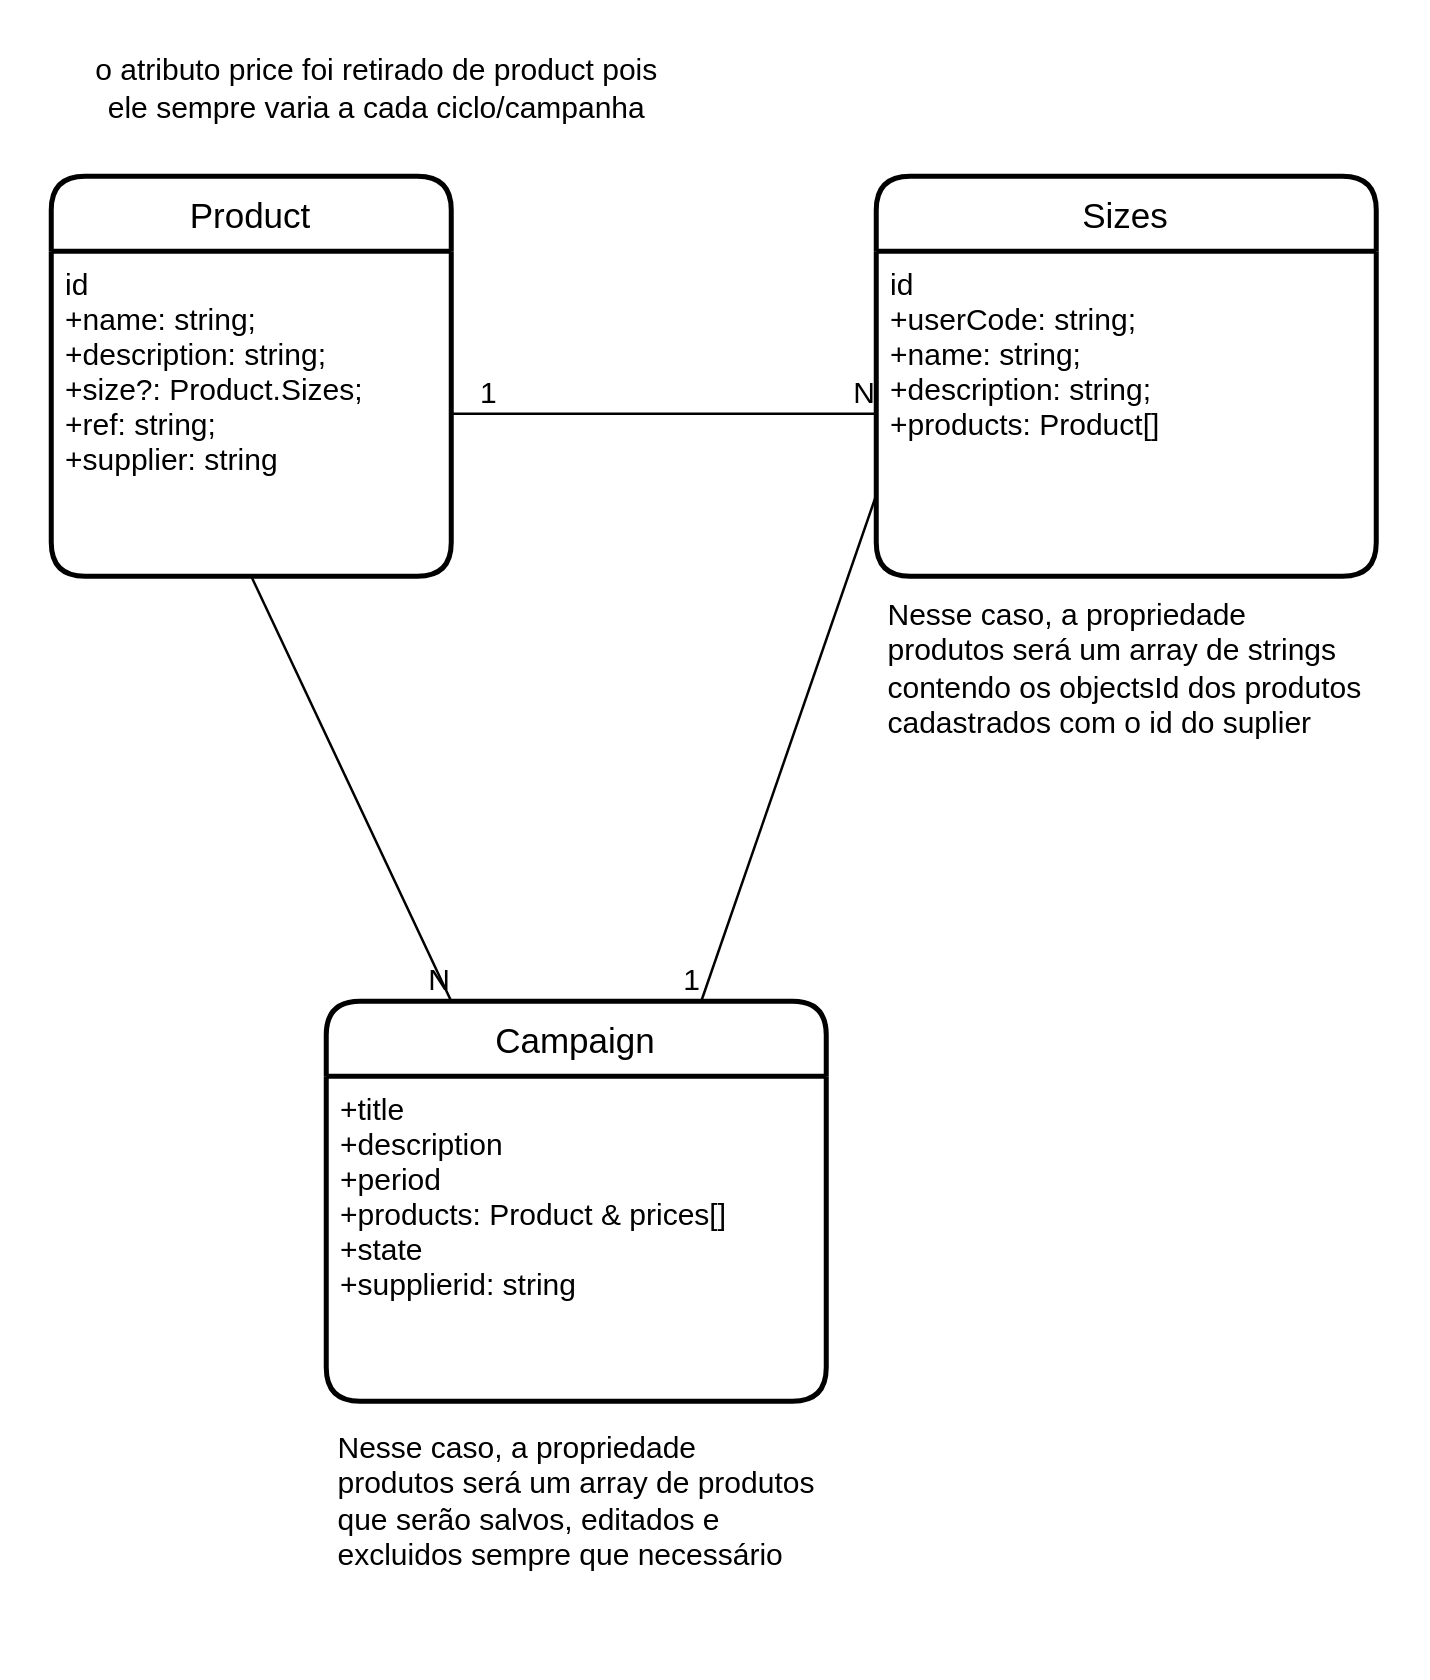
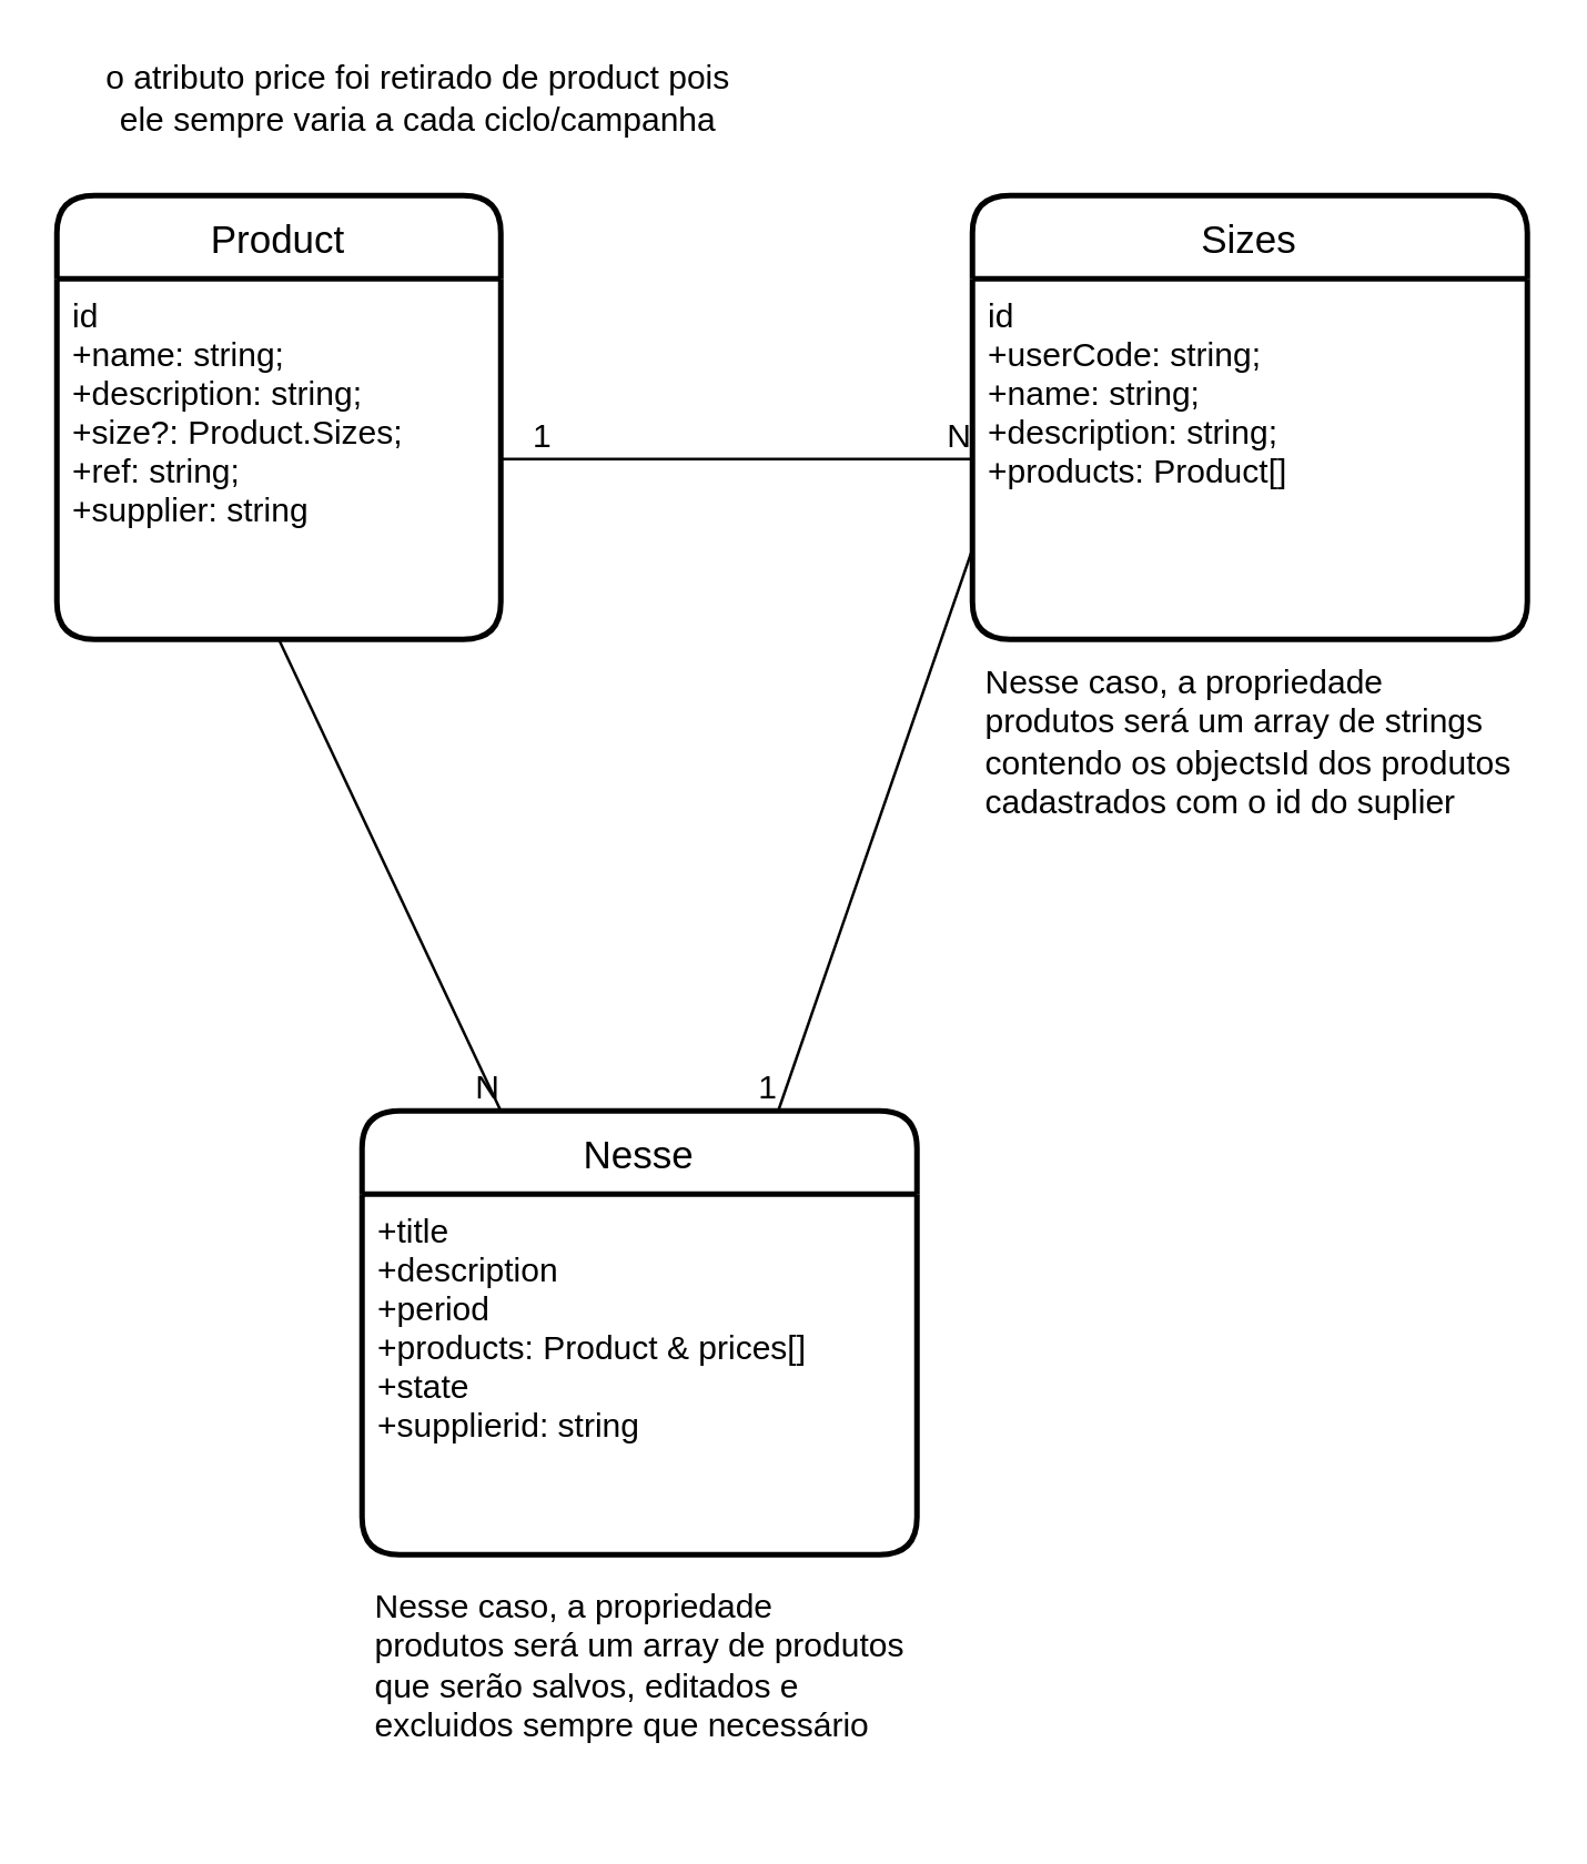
- <mxCell id="7" value="Campaign" style="swimlane;childLayout=stackLayout;horizontal=1;startSize=30;horizontalStack=0;rounded=1;fontSize=14;fontStyle=0;strokeWidth=2;resizeParent=0;resizeLast=1;shadow=0;dashed=0;align=center;" parent="1" vertex="1"><mxGeometry x="130" y="400" width="200" height="160" as="geometry" /></mxCell>
+ <mxCell id="7" value="Nesse" style="swimlane;childLayout=stackLayout;horizontal=1;startSize=30;horizontalStack=0;rounded=1;fontSize=14;fontStyle=0;strokeWidth=2;resizeParent=0;resizeLast=1;shadow=0;dashed=0;align=center;" parent="1" vertex="1"><mxGeometry x="130" y="400" width="200" height="160" as="geometry" /></mxCell>
